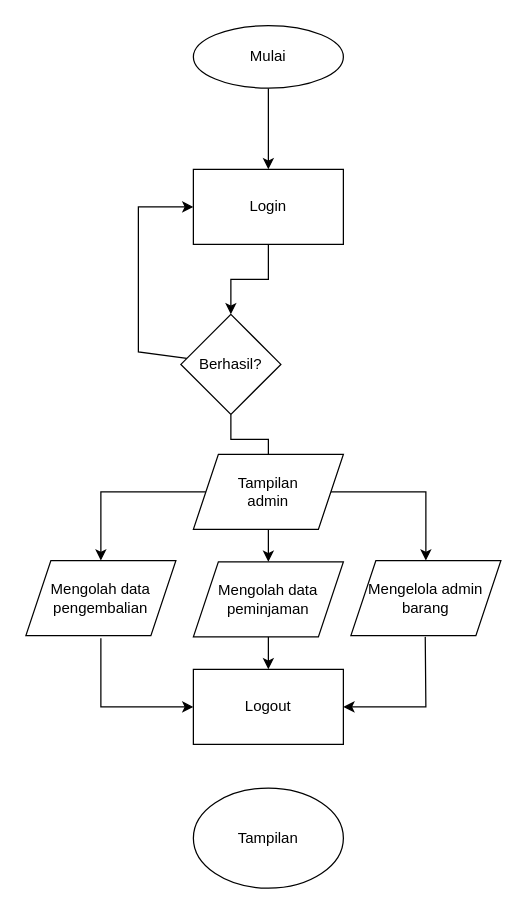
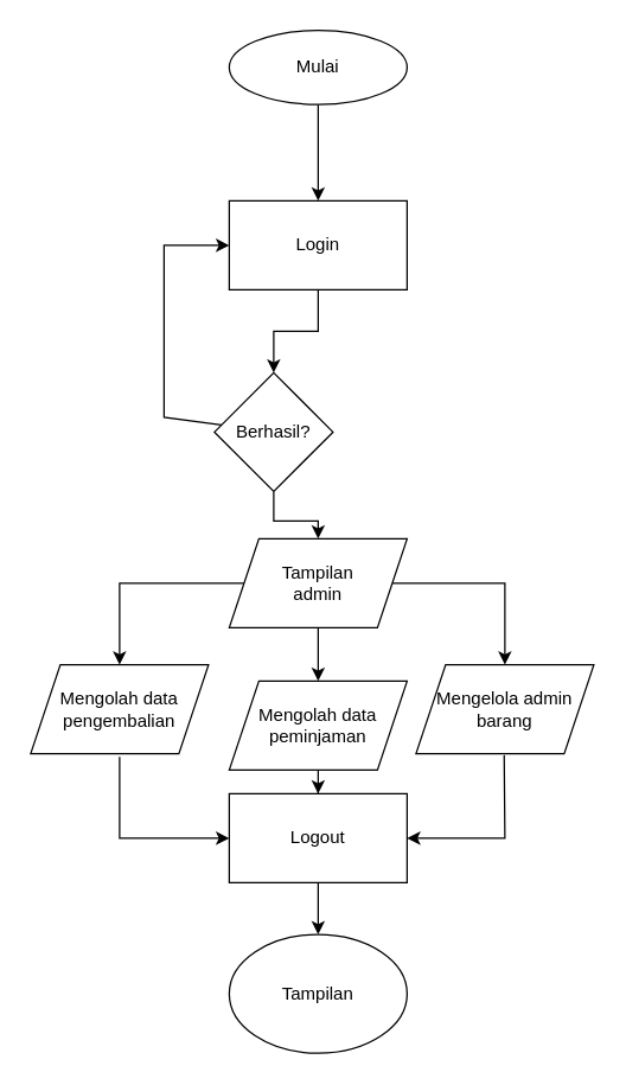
- <mxCell id="6" value="" style="edgeStyle=orthogonalEdgeStyle;rounded=0;orthogonalLoop=1;jettySize=auto;html=1;endArrow=none;" edge="1" parent="1" source="7" target="12"><mxGeometry relative="1" as="geometry" /></mxCell>
+ <mxCell id="6" value="" style="edgeStyle=orthogonalEdgeStyle;rounded=0;orthogonalLoop=1;jettySize=auto;html=1;" edge="1" parent="1" source="7" target="12"><mxGeometry relative="1" as="geometry" /></mxCell>
- <mxCell id="14" value="Mengolah data peminjaman" style="shape=parallelogram;perimeter=parallelogramPerimeter;whiteSpace=wrap;html=1;fixedSize=1;rounded=0;" vertex="1" parent="1"><mxGeometry x="154" y="449" width="120" height="60" as="geometry" /></mxCell>
+ <mxCell id="14" value="Mengolah data peminjaman" style="shape=parallelogram;perimeter=parallelogramPerimeter;whiteSpace=wrap;html=1;fixedSize=1;rounded=0;" vertex="1" parent="1"><mxGeometry x="154" y="459" width="120" height="60" as="geometry" /></mxCell>
+ <mxCell id="17" value="" style="edgeStyle=orthogonalEdgeStyle;rounded=0;orthogonalLoop=1;jettySize=auto;html=1;" edge="1" parent="1" source="18" target="21"><mxGeometry relative="1" as="geometry" /></mxCell>
